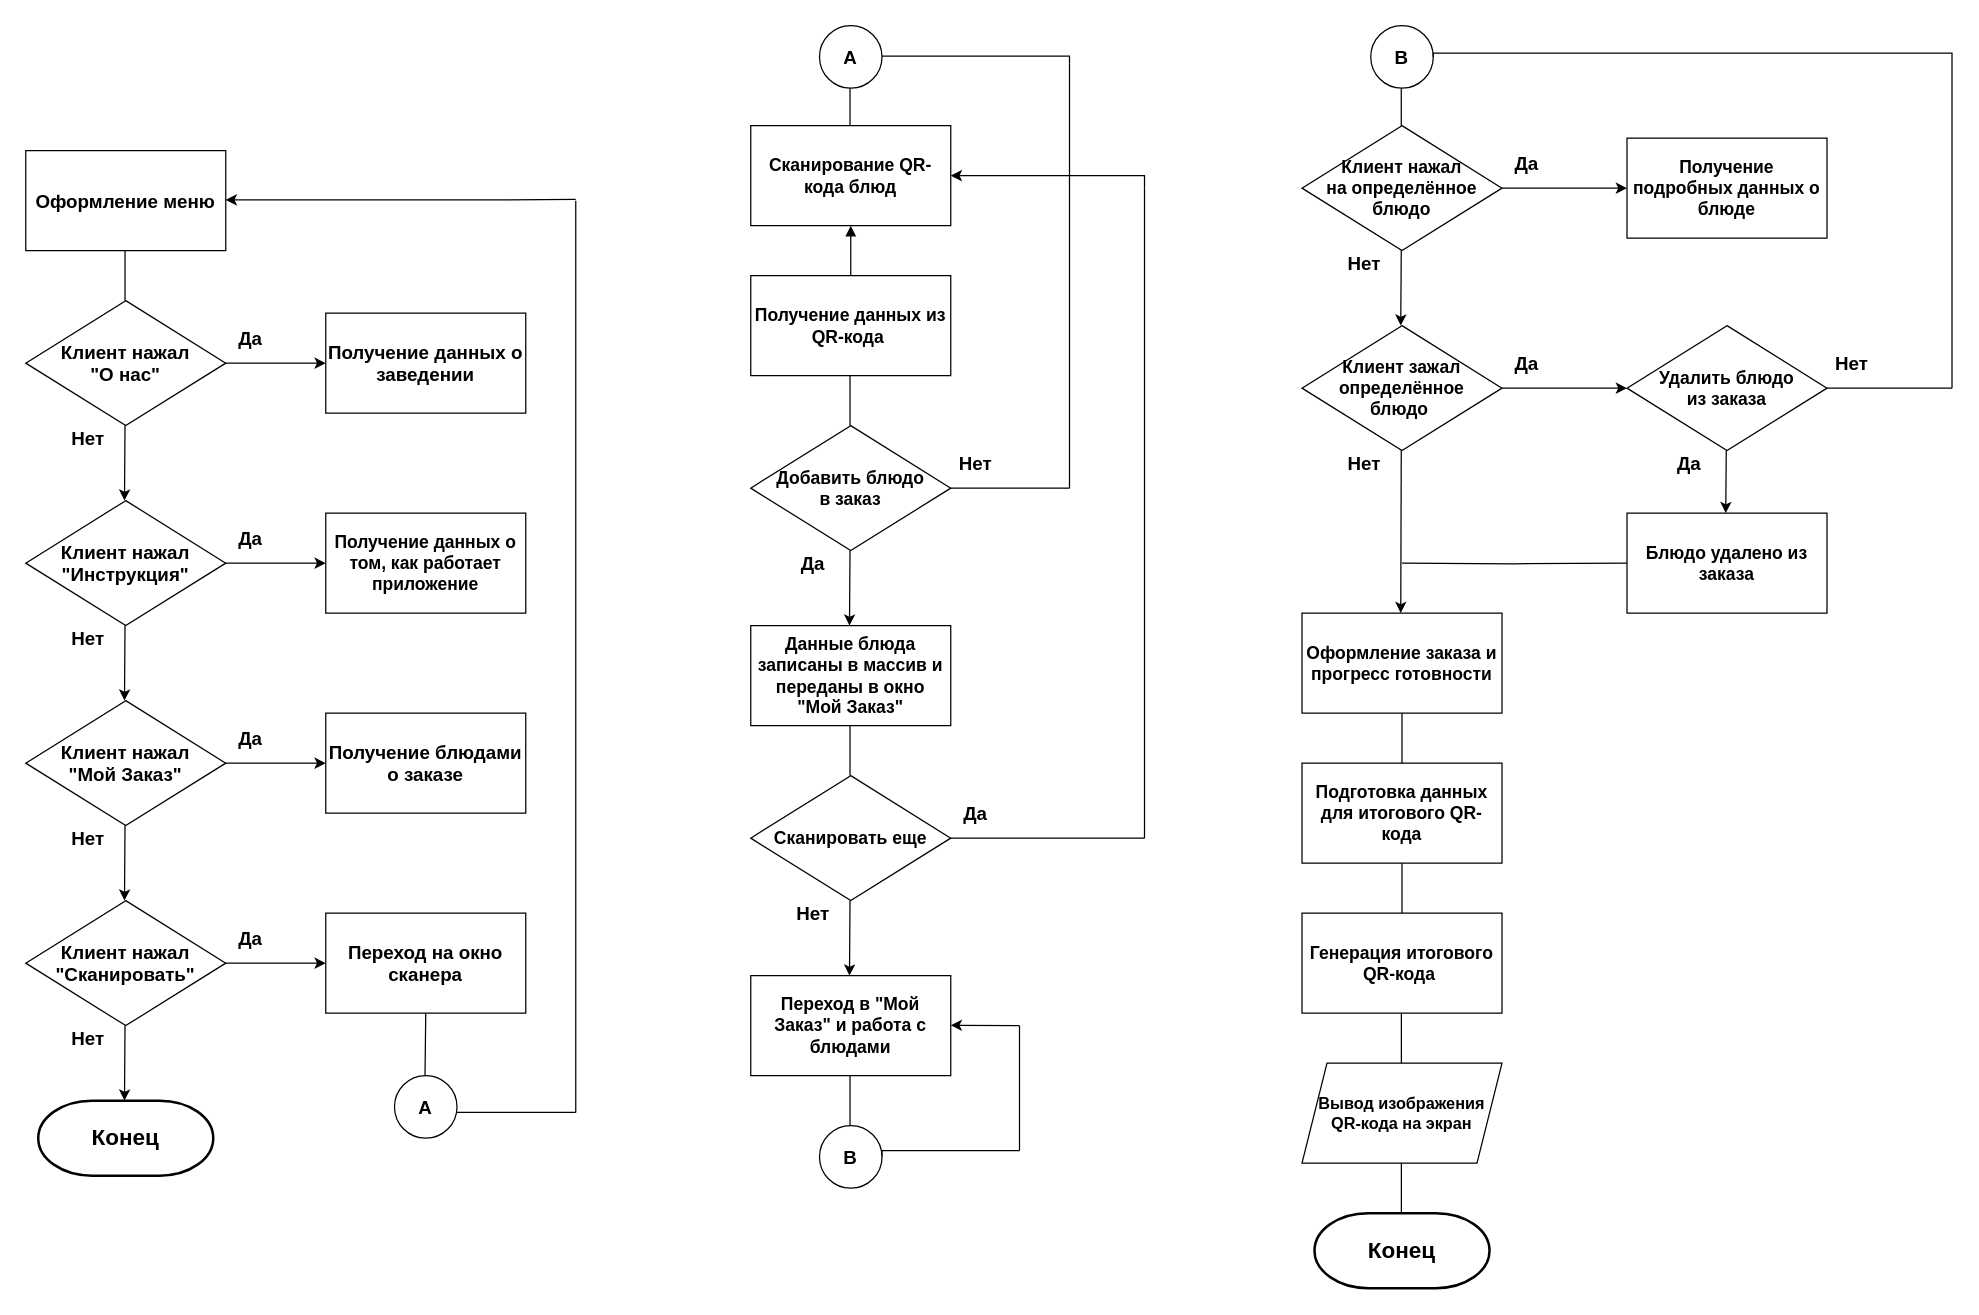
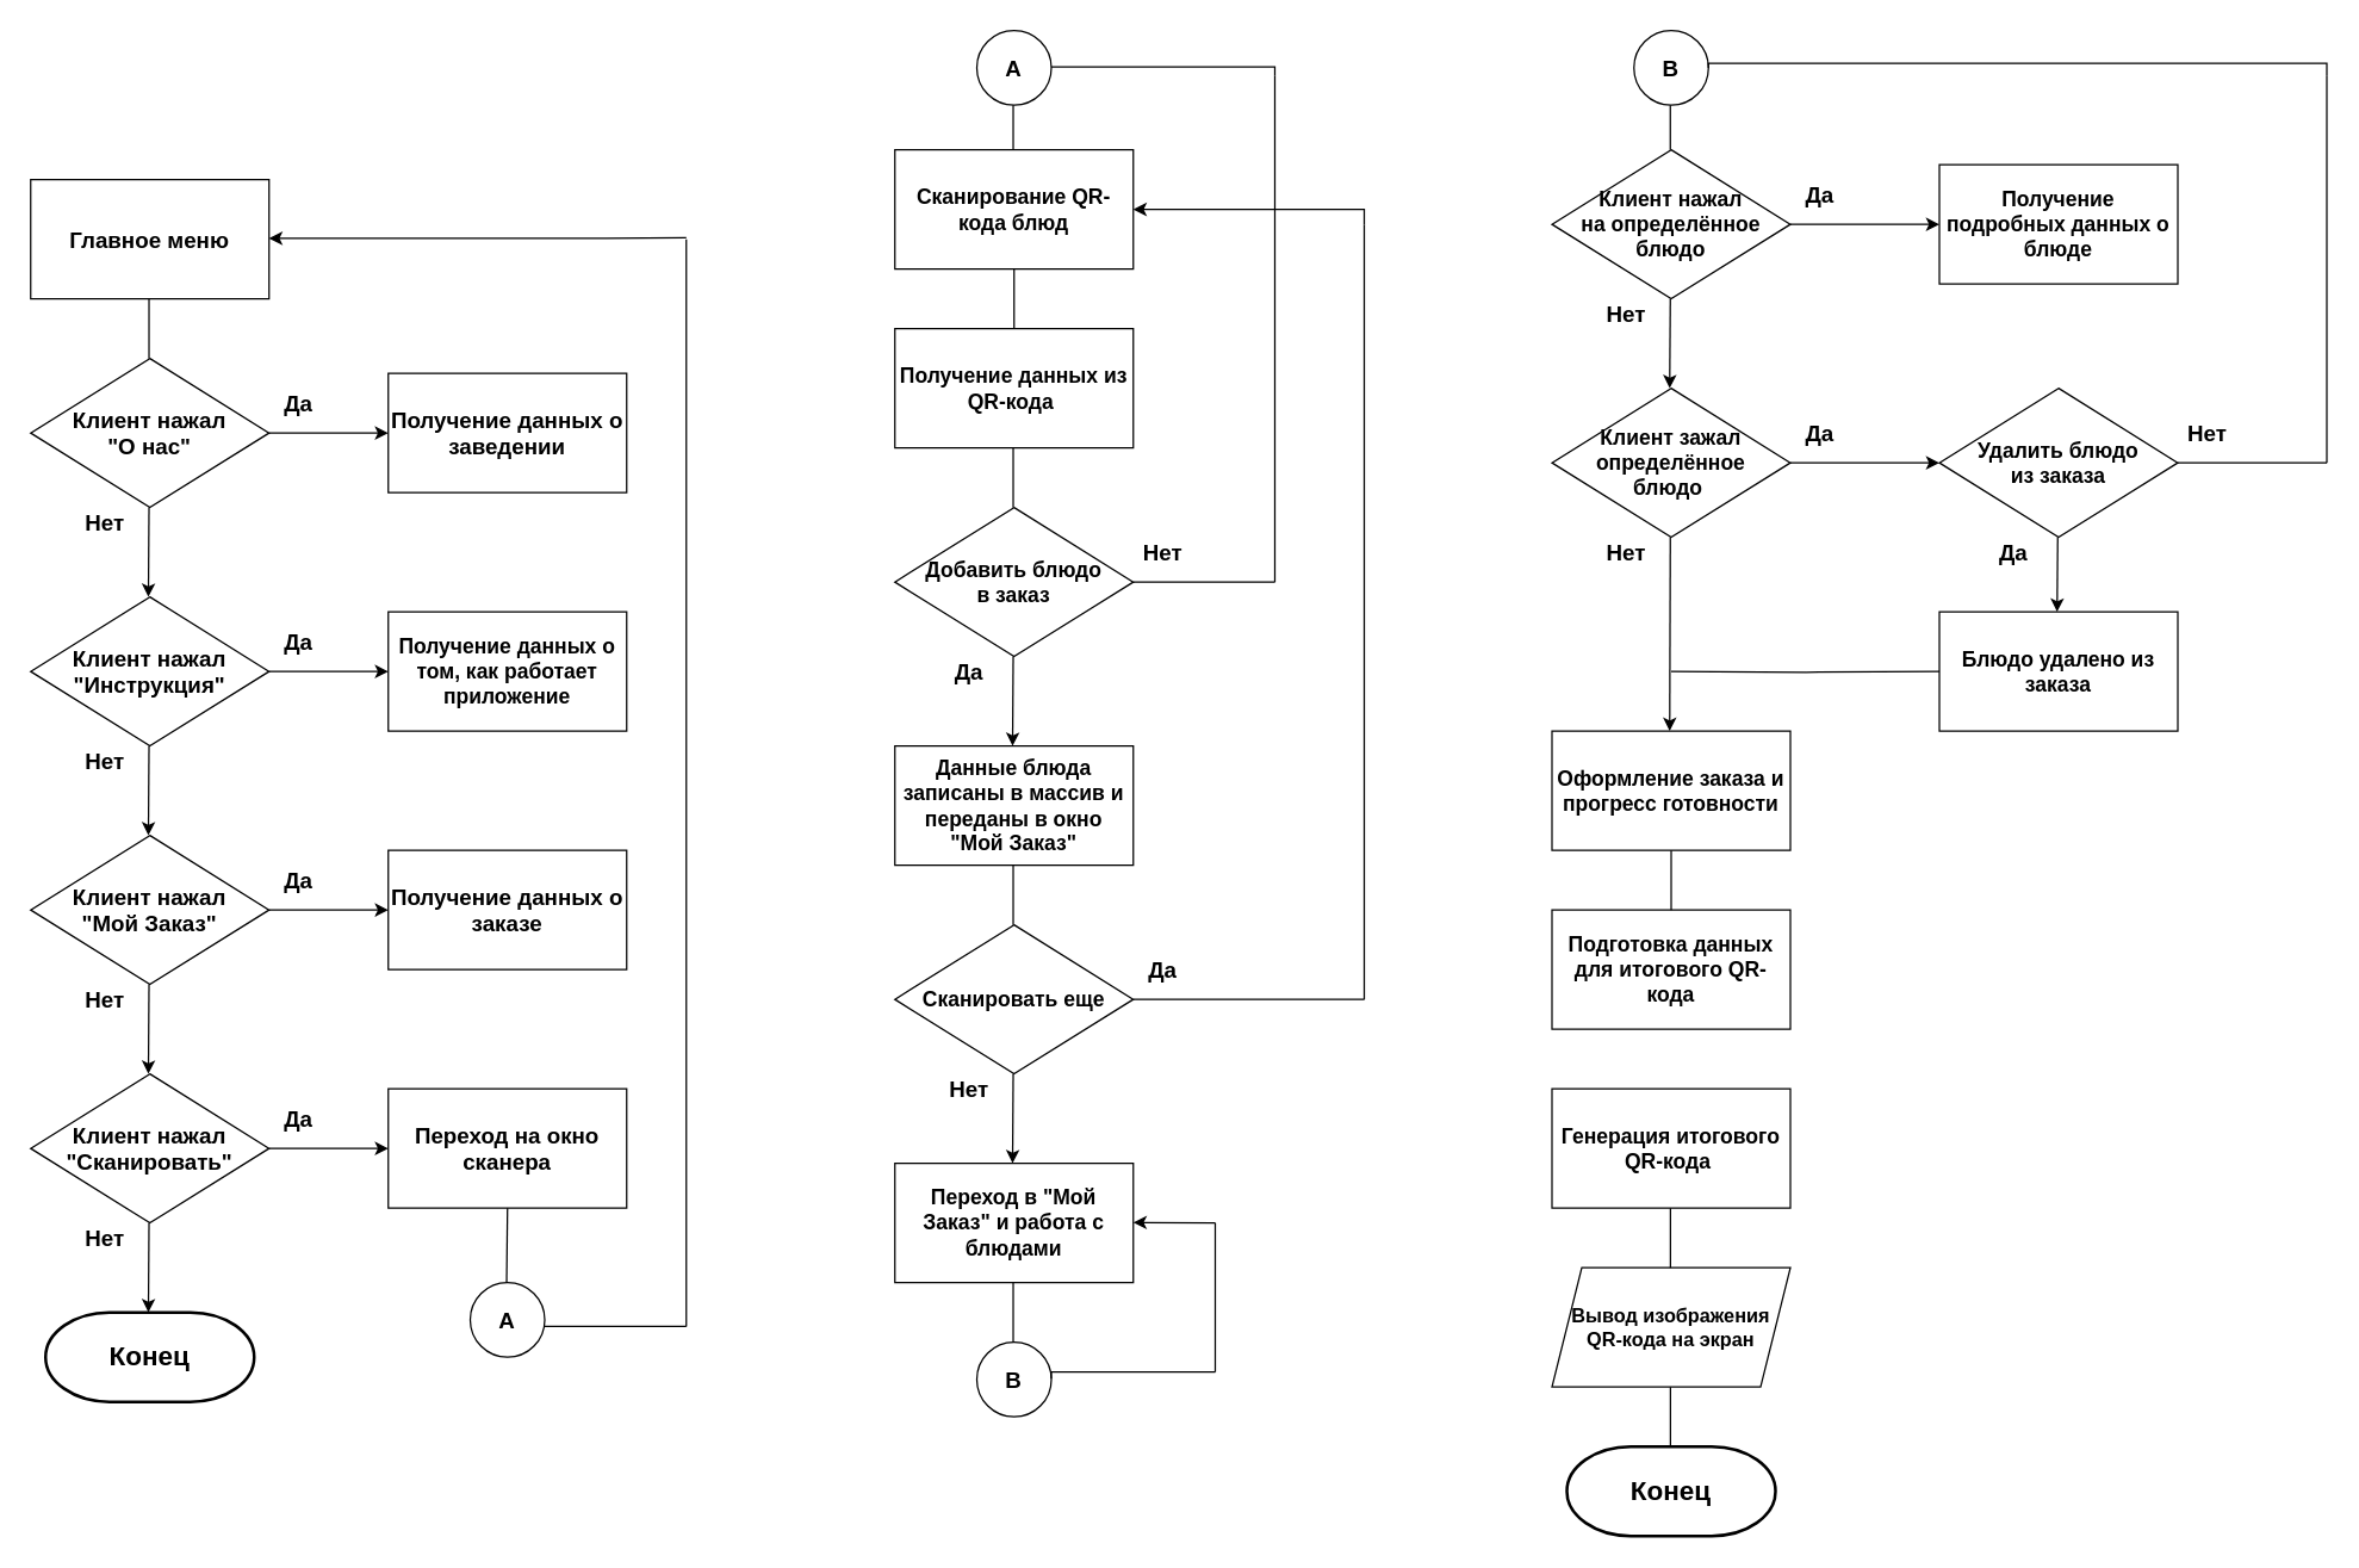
- <mxCell id="2" value="&lt;h3&gt;&lt;font style=&quot;font-size: 15px&quot;&gt;Оформление меню&lt;/font&gt;&lt;/h3&gt;" style="rounded=0;whiteSpace=wrap;html=1;" parent="1" vertex="1"><mxGeometry x="20" y="120" width="160" height="80" as="geometry" /></mxCell>
+ <mxCell id="2" value="&lt;h3&gt;&lt;font style=&quot;font-size: 15px&quot;&gt;Главное меню&lt;/font&gt;&lt;/h3&gt;" style="rounded=0;whiteSpace=wrap;html=1;" parent="1" vertex="1"><mxGeometry x="20" y="120" width="160" height="80" as="geometry" /></mxCell>
- <mxCell id="30" value="" style="endArrow=block;html=1;entryX=0.5;entryY=1;entryDx=0;entryDy=0;exitX=0.5;exitY=0;exitDx=0;exitDy=0;" edge="1" source="31" target="29" parent="1"><mxGeometry width="50" height="50" relative="1" as="geometry"><mxPoint x="670" y="240" as="sourcePoint" /><mxPoint x="670" y="200" as="targetPoint" /></mxGeometry></mxCell>
+ <mxCell id="30" value="" style="endArrow=none;html=1;entryX=0.5;entryY=1;entryDx=0;entryDy=0;exitX=0.5;exitY=0;exitDx=0;exitDy=0;" edge="1" source="31" target="29" parent="1"><mxGeometry width="50" height="50" relative="1" as="geometry"><mxPoint x="670" y="240" as="sourcePoint" /><mxPoint x="670" y="200" as="targetPoint" /></mxGeometry></mxCell>
- <mxCell id="82" value="&lt;h3&gt;&lt;span style=&quot;font-size: 15px&quot;&gt;Получение блюдами о заказе&lt;/span&gt;&lt;br&gt;&lt;/h3&gt;" style="rounded=0;whiteSpace=wrap;html=1;" vertex="1" parent="1"><mxGeometry x="260" y="570" width="160" height="80" as="geometry" /></mxCell>
+ <mxCell id="82" value="&lt;h3&gt;&lt;span style=&quot;font-size: 15px&quot;&gt;Получение данных о заказе&lt;/span&gt;&lt;br&gt;&lt;/h3&gt;" style="rounded=0;whiteSpace=wrap;html=1;" vertex="1" parent="1"><mxGeometry x="260" y="570" width="160" height="80" as="geometry" /></mxCell>
- <mxCell id="79" value="" style="endArrow=none;html=1;entryX=0.5;entryY=1;entryDx=0;entryDy=0;exitX=0.5;exitY=0;exitDx=0;exitDy=0;" edge="1" source="80" target="78" parent="1"><mxGeometry width="50" height="50" relative="1" as="geometry"><mxPoint x="1111" y="750" as="sourcePoint" /><mxPoint x="1111" y="710" as="targetPoint" /></mxGeometry></mxCell>
